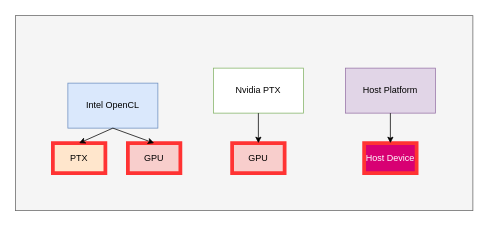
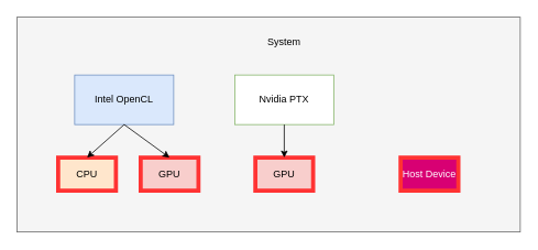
+ <mxCell id="11" value="System" style="text;html=1;strokeColor=none;fillColor=none;align=center;verticalAlign=middle;whiteSpace=wrap;rounded=0;" vertex="1" parent="1"><mxGeometry x="324" y="40" width="40" height="20" as="geometry" /></mxCell>
- <mxCell id="12" value="Host Platform" style="rounded=0;whiteSpace=wrap;html=1;fillColor=#e1d5e7;strokeColor=#9673a6;strokeWidth=1;" vertex="1" parent="1"><mxGeometry x="460" y="90" width="120" height="60" as="geometry" /></mxCell>
- <mxCell id="3" value="Intel OpenCL" style="rounded=0;whiteSpace=wrap;html=1;fillColor=#dae8fc;strokeColor=#6c8ebf;strokeWidth=1;" vertex="1" parent="1"><mxGeometry x="90" y="110" width="120" height="60" as="geometry" /></mxCell>
+ <mxCell id="3" value="Intel OpenCL" style="rounded=0;whiteSpace=wrap;html=1;fillColor=#dae8fc;strokeColor=#6c8ebf;strokeWidth=1;" vertex="1" parent="1"><mxGeometry x="90" y="90" width="120" height="60" as="geometry" /></mxCell>
- <mxCell id="14" value="" style="endArrow=classic;html=1;" edge="1" parent="1" source="12" target="13"><mxGeometry width="50" height="50" relative="1" as="geometry"><mxPoint x="500" y="330" as="sourcePoint" /><mxPoint x="550" y="280" as="targetPoint" /></mxGeometry></mxCell>
- <mxCell id="5" value="PTX" style="rounded=0;whiteSpace=wrap;html=1;fillColor=#ffe6cc;strokeWidth=5;strokeColor=#FF3333;" vertex="1" parent="1"><mxGeometry x="70" y="190" width="70" height="40" as="geometry" /></mxCell>
+ <mxCell id="5" value="CPU" style="rounded=0;whiteSpace=wrap;html=1;fillColor=#ffe6cc;strokeWidth=5;strokeColor=#FF3333;" vertex="1" parent="1"><mxGeometry x="70" y="190" width="70" height="40" as="geometry" /></mxCell>
